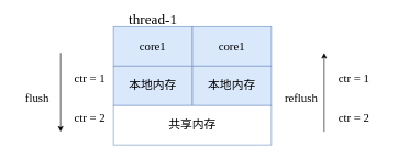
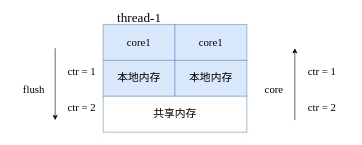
- <mxCell id="15" value="&lt;font face=&quot;Fira Mono for Powerline&quot; style=&quot;font-size: 18px&quot;&gt;reflush&lt;/font&gt;" style="text;html=1;align=center;verticalAlign=middle;resizable=0;points=[];autosize=1;" vertex="1" parent="1"><mxGeometry x="411" y="140" width="90" height="20" as="geometry" /></mxCell>
+ <mxCell id="15" value="&lt;font face=&quot;Fira Mono for Powerline&quot; style=&quot;font-size: 18px&quot;&gt;core&lt;/font&gt;" style="text;html=1;align=center;verticalAlign=middle;resizable=0;points=[];autosize=1;" vertex="1" parent="1"><mxGeometry x="411" y="140" width="90" height="20" as="geometry" /></mxCell>
